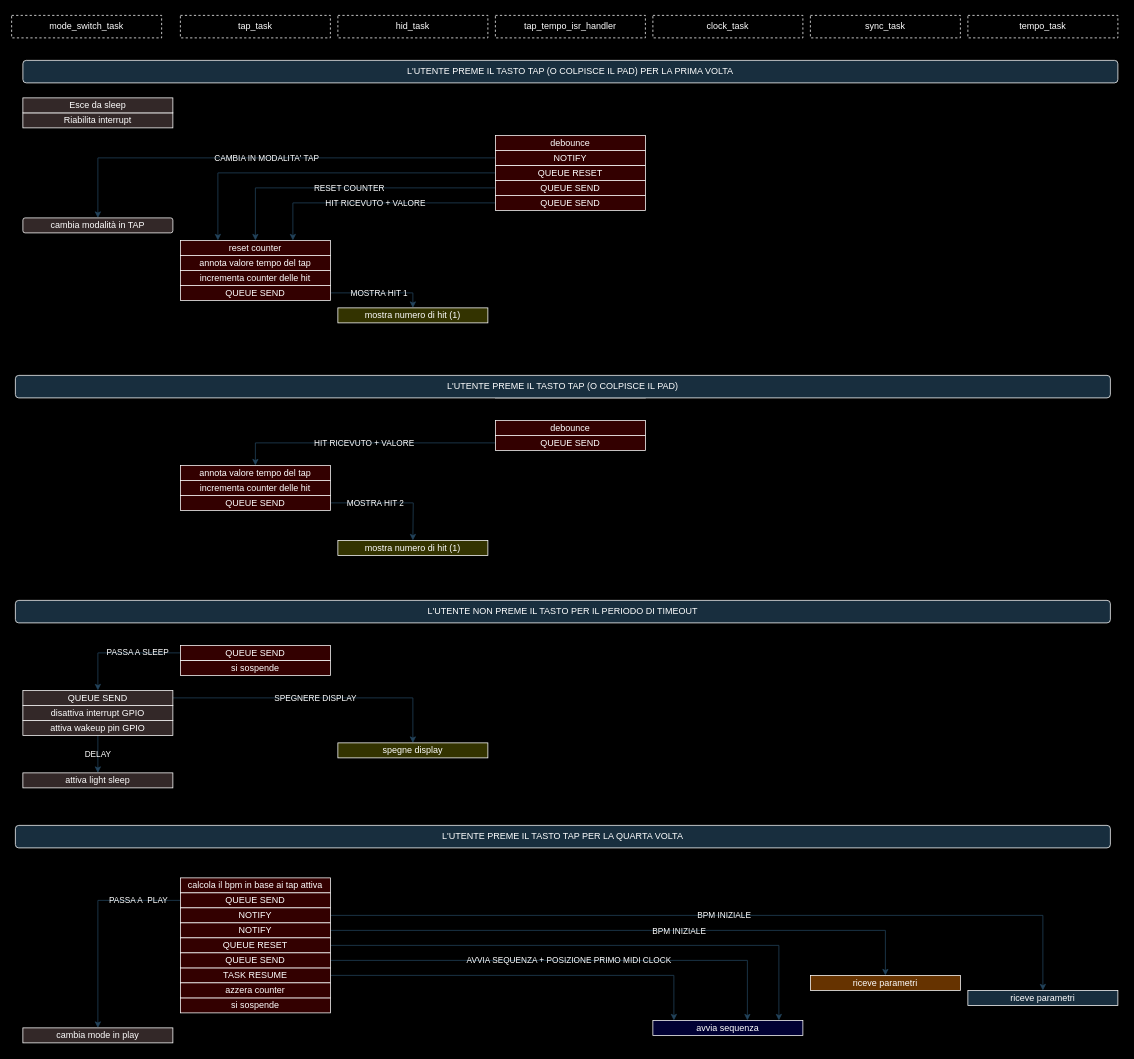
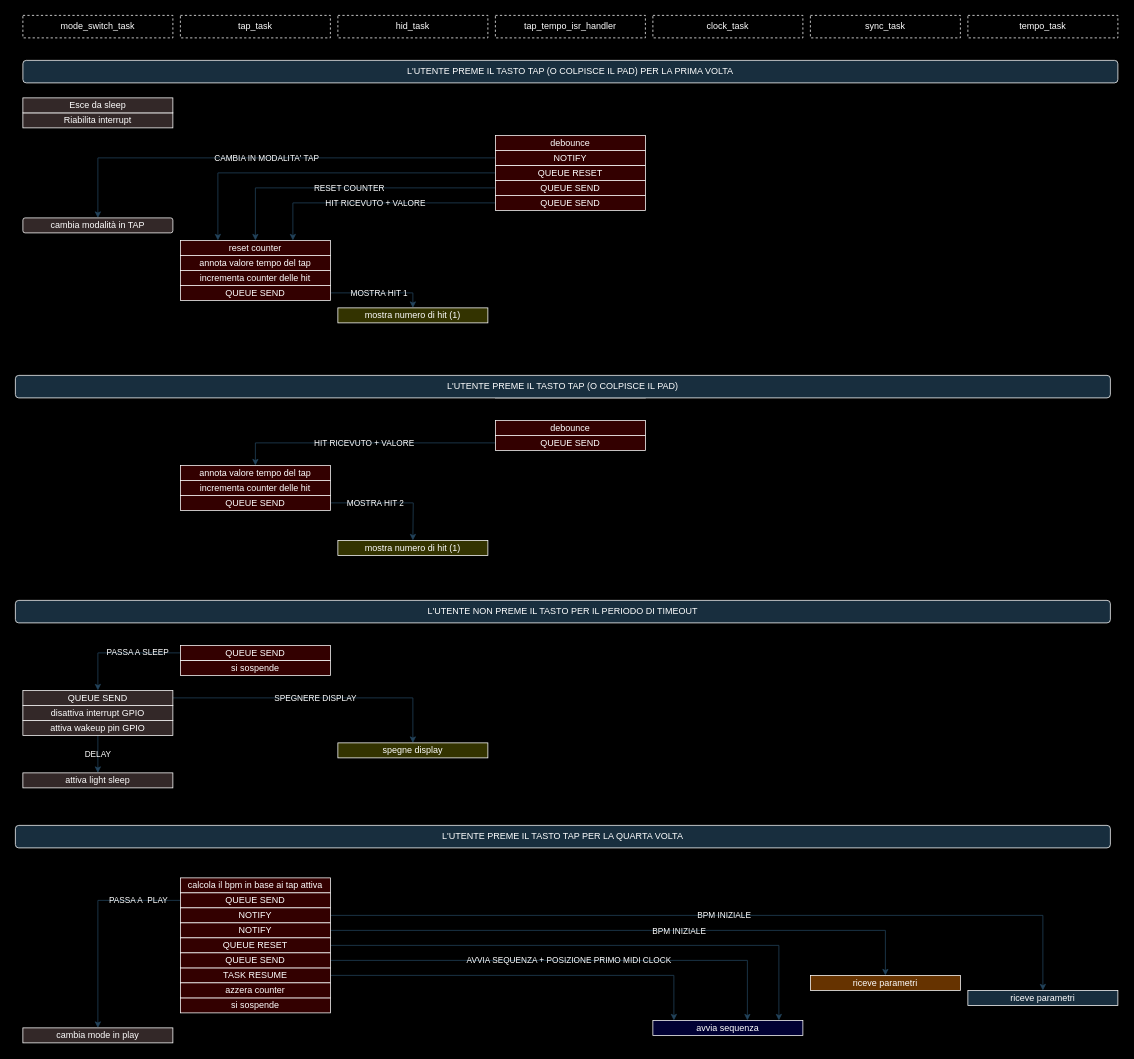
- <mxCell id="59" value="mode_switch_task" style="rounded=0;whiteSpace=wrap;html=1;labelBackgroundColor=none;fillColor=none;strokeColor=#FFFFFF;fontColor=#FFFFFF;dashed=1;" parent="1" vertex="1"><mxGeometry x="15" y="20" width="200" height="30" as="geometry" /></mxCell>
+ <mxCell id="59" value="mode_switch_task" style="rounded=0;whiteSpace=wrap;html=1;labelBackgroundColor=none;fillColor=none;strokeColor=#FFFFFF;fontColor=#FFFFFF;dashed=1;" parent="1" vertex="1"><mxGeometry x="30" y="20" width="200" height="30" as="geometry" /></mxCell>
